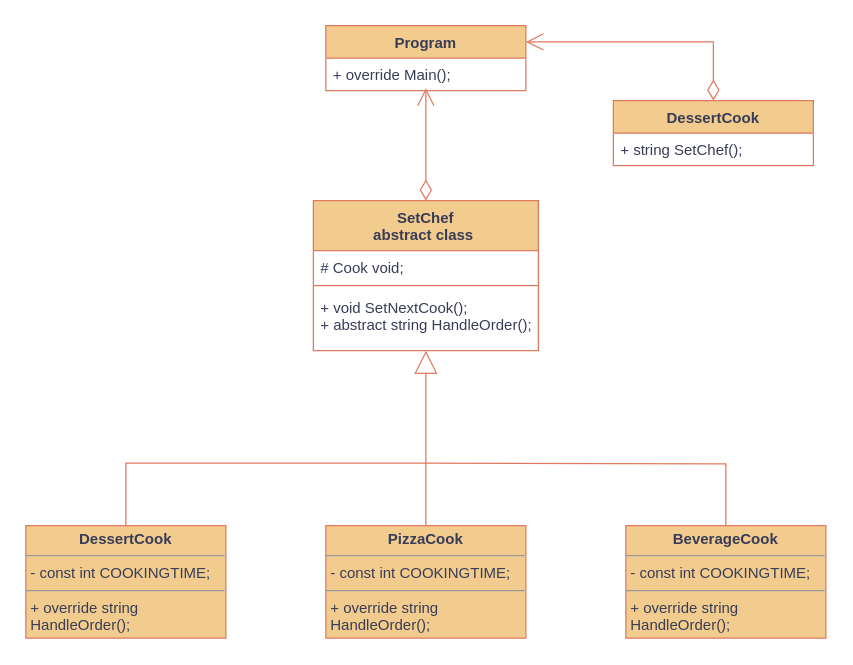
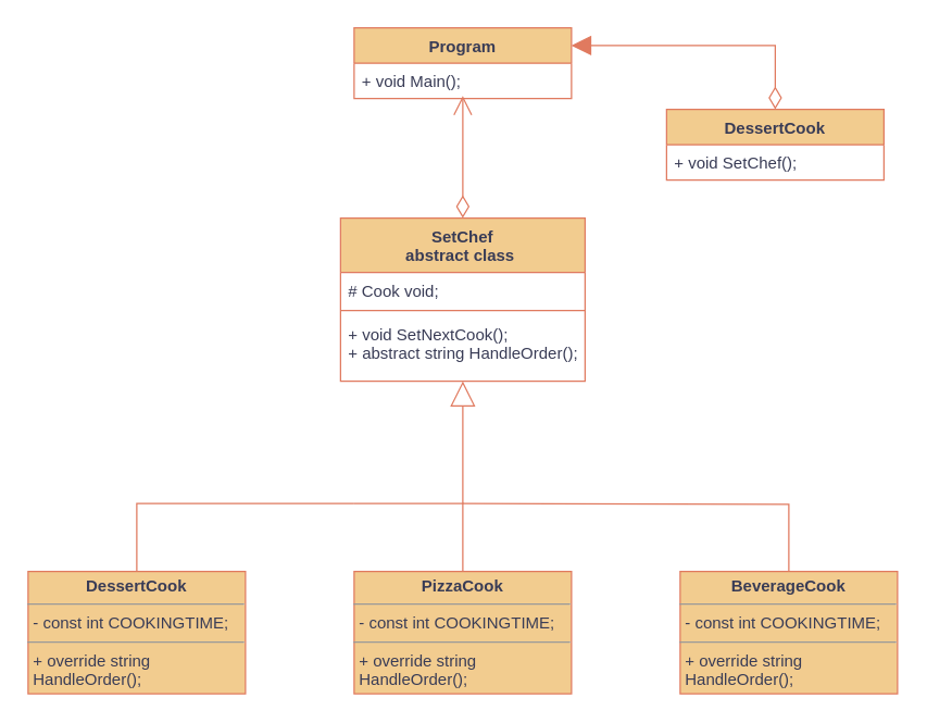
- <mxCell id="18" value="" style="endArrow=open;html=1;endSize=12;startArrow=diamondThin;startSize=14;startFill=0;edgeStyle=orthogonalEdgeStyle;align=left;verticalAlign=bottom;rounded=0;strokeColor=#E07A5F;fontColor=#393C56;fillColor=#F2CC8F;exitX=0.5;exitY=0;exitDx=0;exitDy=0;entryX=1;entryY=0.25;entryDx=0;entryDy=0;" parent="1" source="4" target="2" edge="1"><mxGeometry x="-0.898" y="-30" relative="1" as="geometry"><mxPoint x="190" y="250" as="sourcePoint" /><mxPoint x="350" y="250" as="targetPoint" /><mxPoint as="offset" /></mxGeometry></mxCell>
+ <mxCell id="18" value="" style="endArrow=block;html=1;endSize=12;startArrow=diamondThin;startSize=14;startFill=0;edgeStyle=orthogonalEdgeStyle;align=left;verticalAlign=bottom;rounded=0;strokeColor=#E07A5F;fontColor=#393C56;fillColor=#F2CC8F;exitX=0.5;exitY=0;exitDx=0;exitDy=0;entryX=1;entryY=0.25;entryDx=0;entryDy=0;" parent="1" source="4" target="2" edge="1"><mxGeometry x="-0.898" y="-30" relative="1" as="geometry"><mxPoint x="190" y="250" as="sourcePoint" /><mxPoint x="350" y="250" as="targetPoint" /><mxPoint as="offset" /></mxGeometry></mxCell>
- <mxCell id="3" value="+&amp;nbsp;override Main();" style="text;strokeColor=none;fillColor=none;align=left;verticalAlign=top;spacingLeft=4;spacingRight=4;overflow=hidden;rotatable=0;points=[[0,0.5],[1,0.5]];portConstraint=eastwest;whiteSpace=wrap;html=1;labelBackgroundColor=none;fontColor=#393C56;" parent="2" vertex="1"><mxGeometry y="26" width="160" height="26" as="geometry" /></mxCell>
+ <mxCell id="3" value="+&amp;nbsp;void Main();" style="text;strokeColor=none;fillColor=none;align=left;verticalAlign=top;spacingLeft=4;spacingRight=4;overflow=hidden;rotatable=0;points=[[0,0.5],[1,0.5]];portConstraint=eastwest;whiteSpace=wrap;html=1;labelBackgroundColor=none;fontColor=#393C56;" parent="2" vertex="1"><mxGeometry y="26" width="160" height="26" as="geometry" /></mxCell>
- <mxCell id="5" value="+&amp;nbsp;string SetChef();" style="text;strokeColor=none;fillColor=none;align=left;verticalAlign=top;spacingLeft=4;spacingRight=4;overflow=hidden;rotatable=0;points=[[0,0.5],[1,0.5]];portConstraint=eastwest;whiteSpace=wrap;html=1;labelBackgroundColor=none;fontColor=#393C56;" parent="4" vertex="1"><mxGeometry y="26" width="160" height="26" as="geometry" /></mxCell>
+ <mxCell id="5" value="+&amp;nbsp;void SetChef();" style="text;strokeColor=none;fillColor=none;align=left;verticalAlign=top;spacingLeft=4;spacingRight=4;overflow=hidden;rotatable=0;points=[[0,0.5],[1,0.5]];portConstraint=eastwest;whiteSpace=wrap;html=1;labelBackgroundColor=none;fontColor=#393C56;" parent="4" vertex="1"><mxGeometry y="26" width="160" height="26" as="geometry" /></mxCell>
